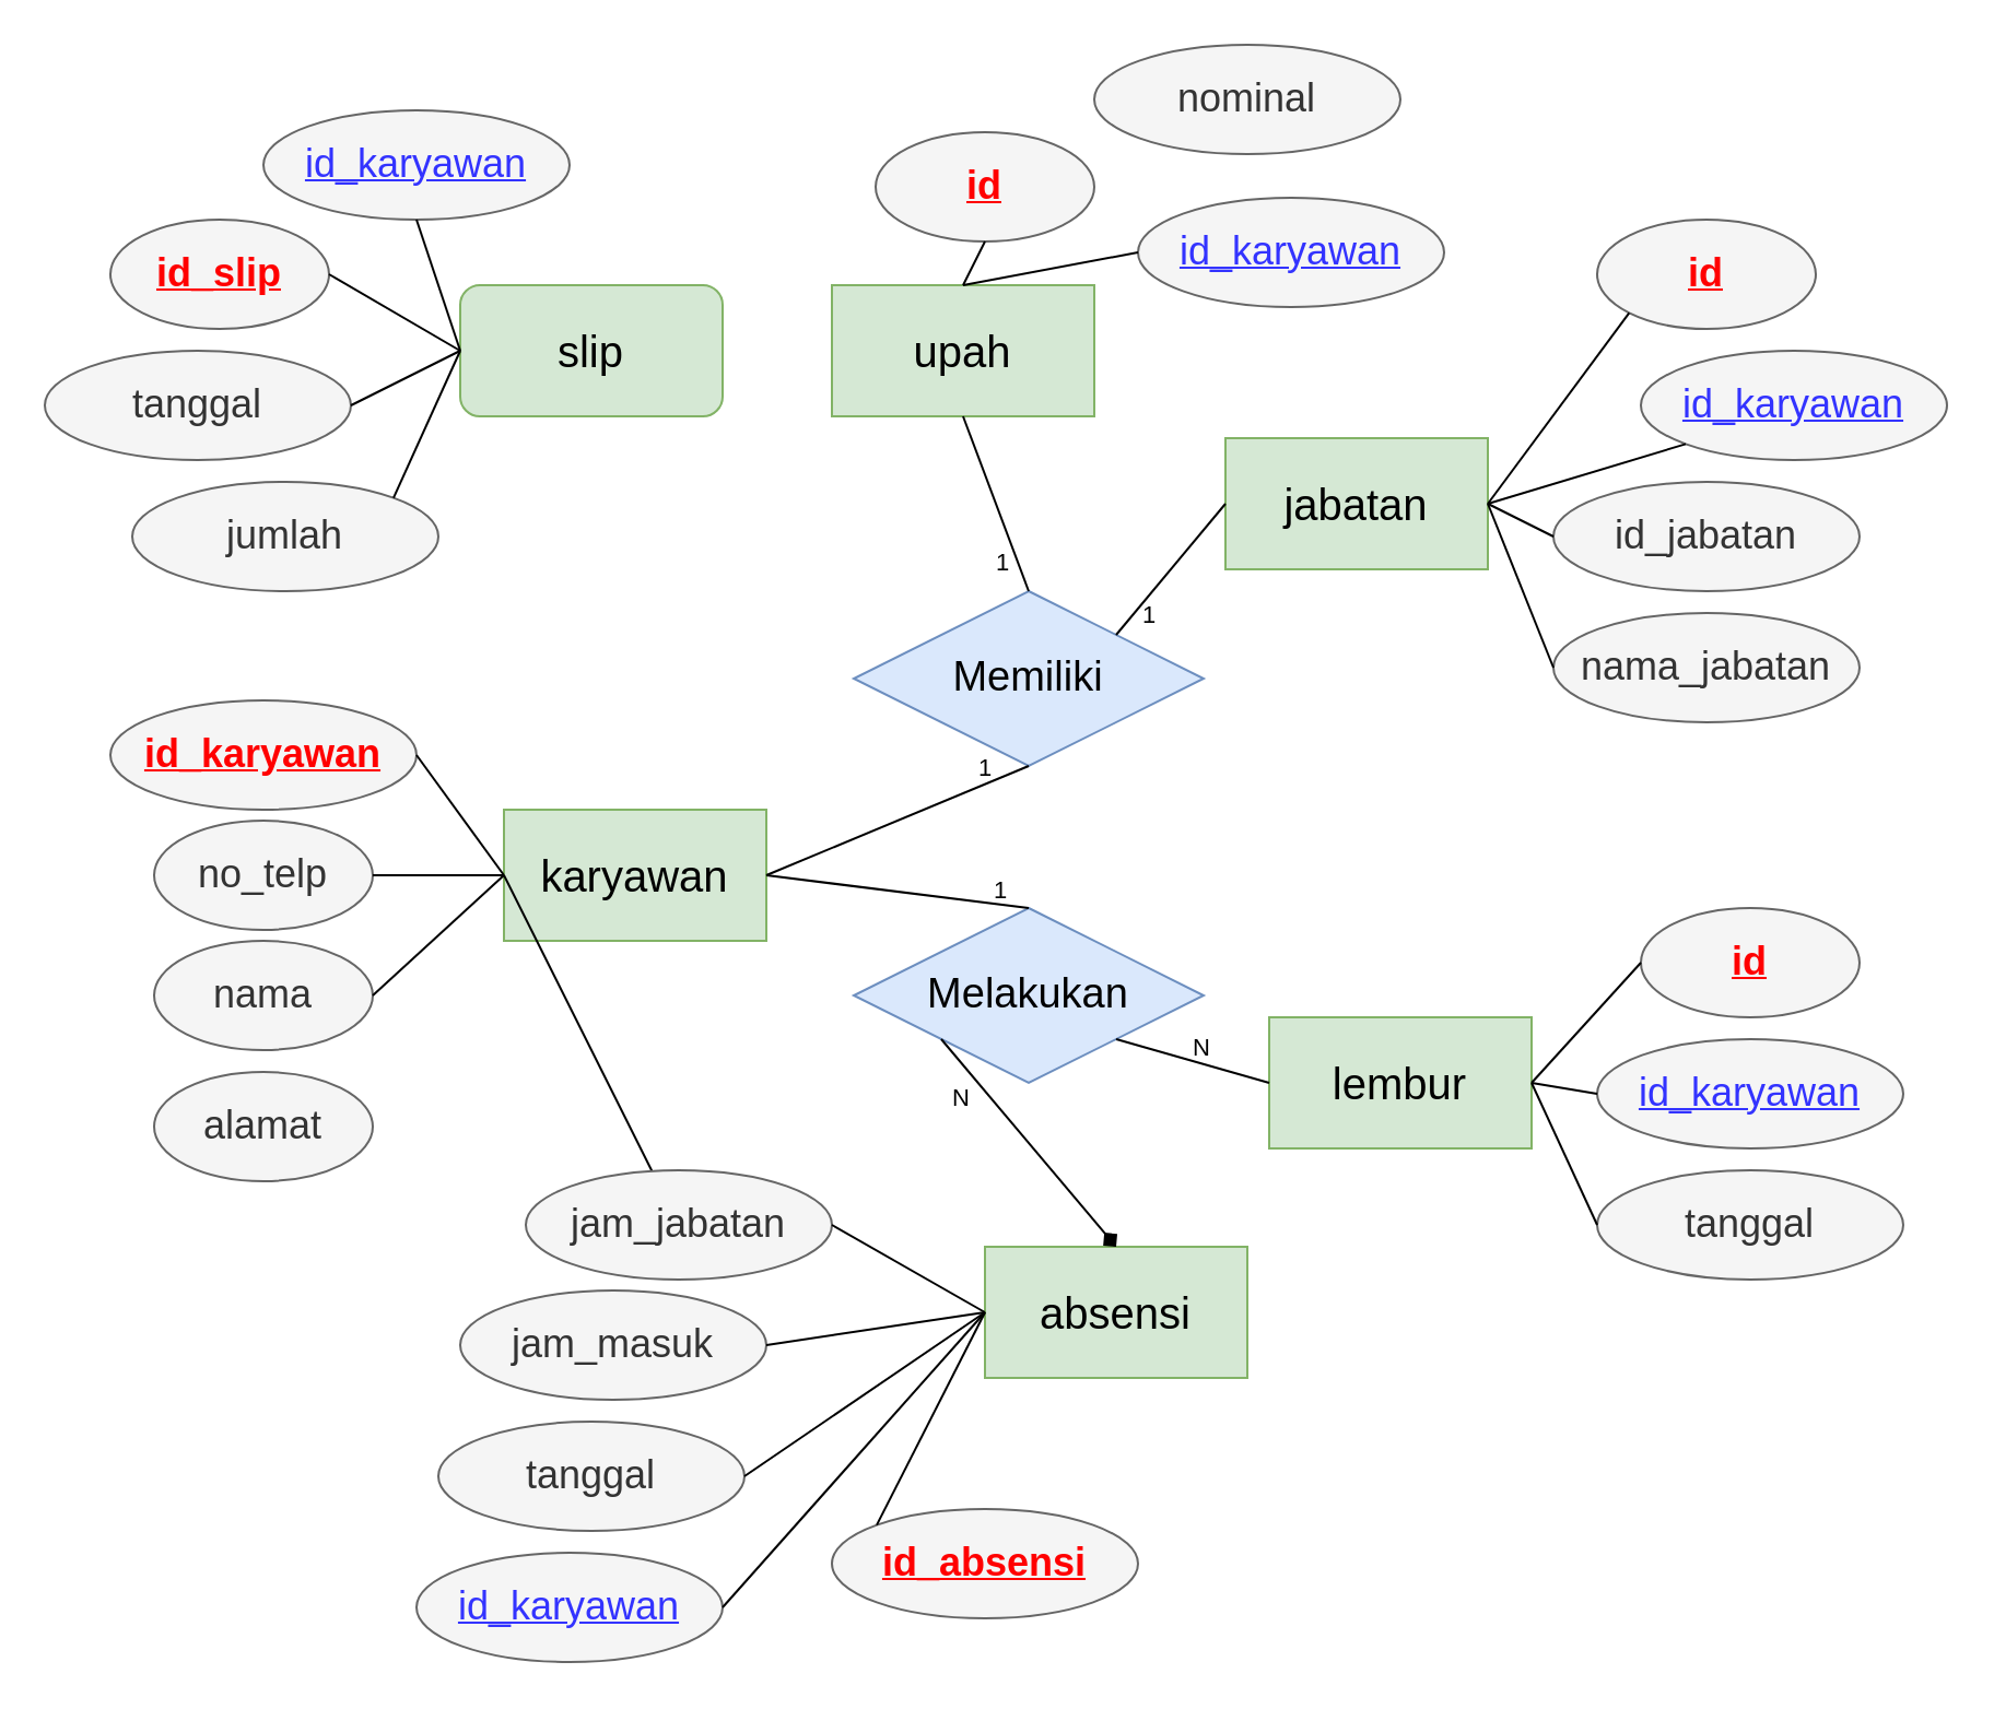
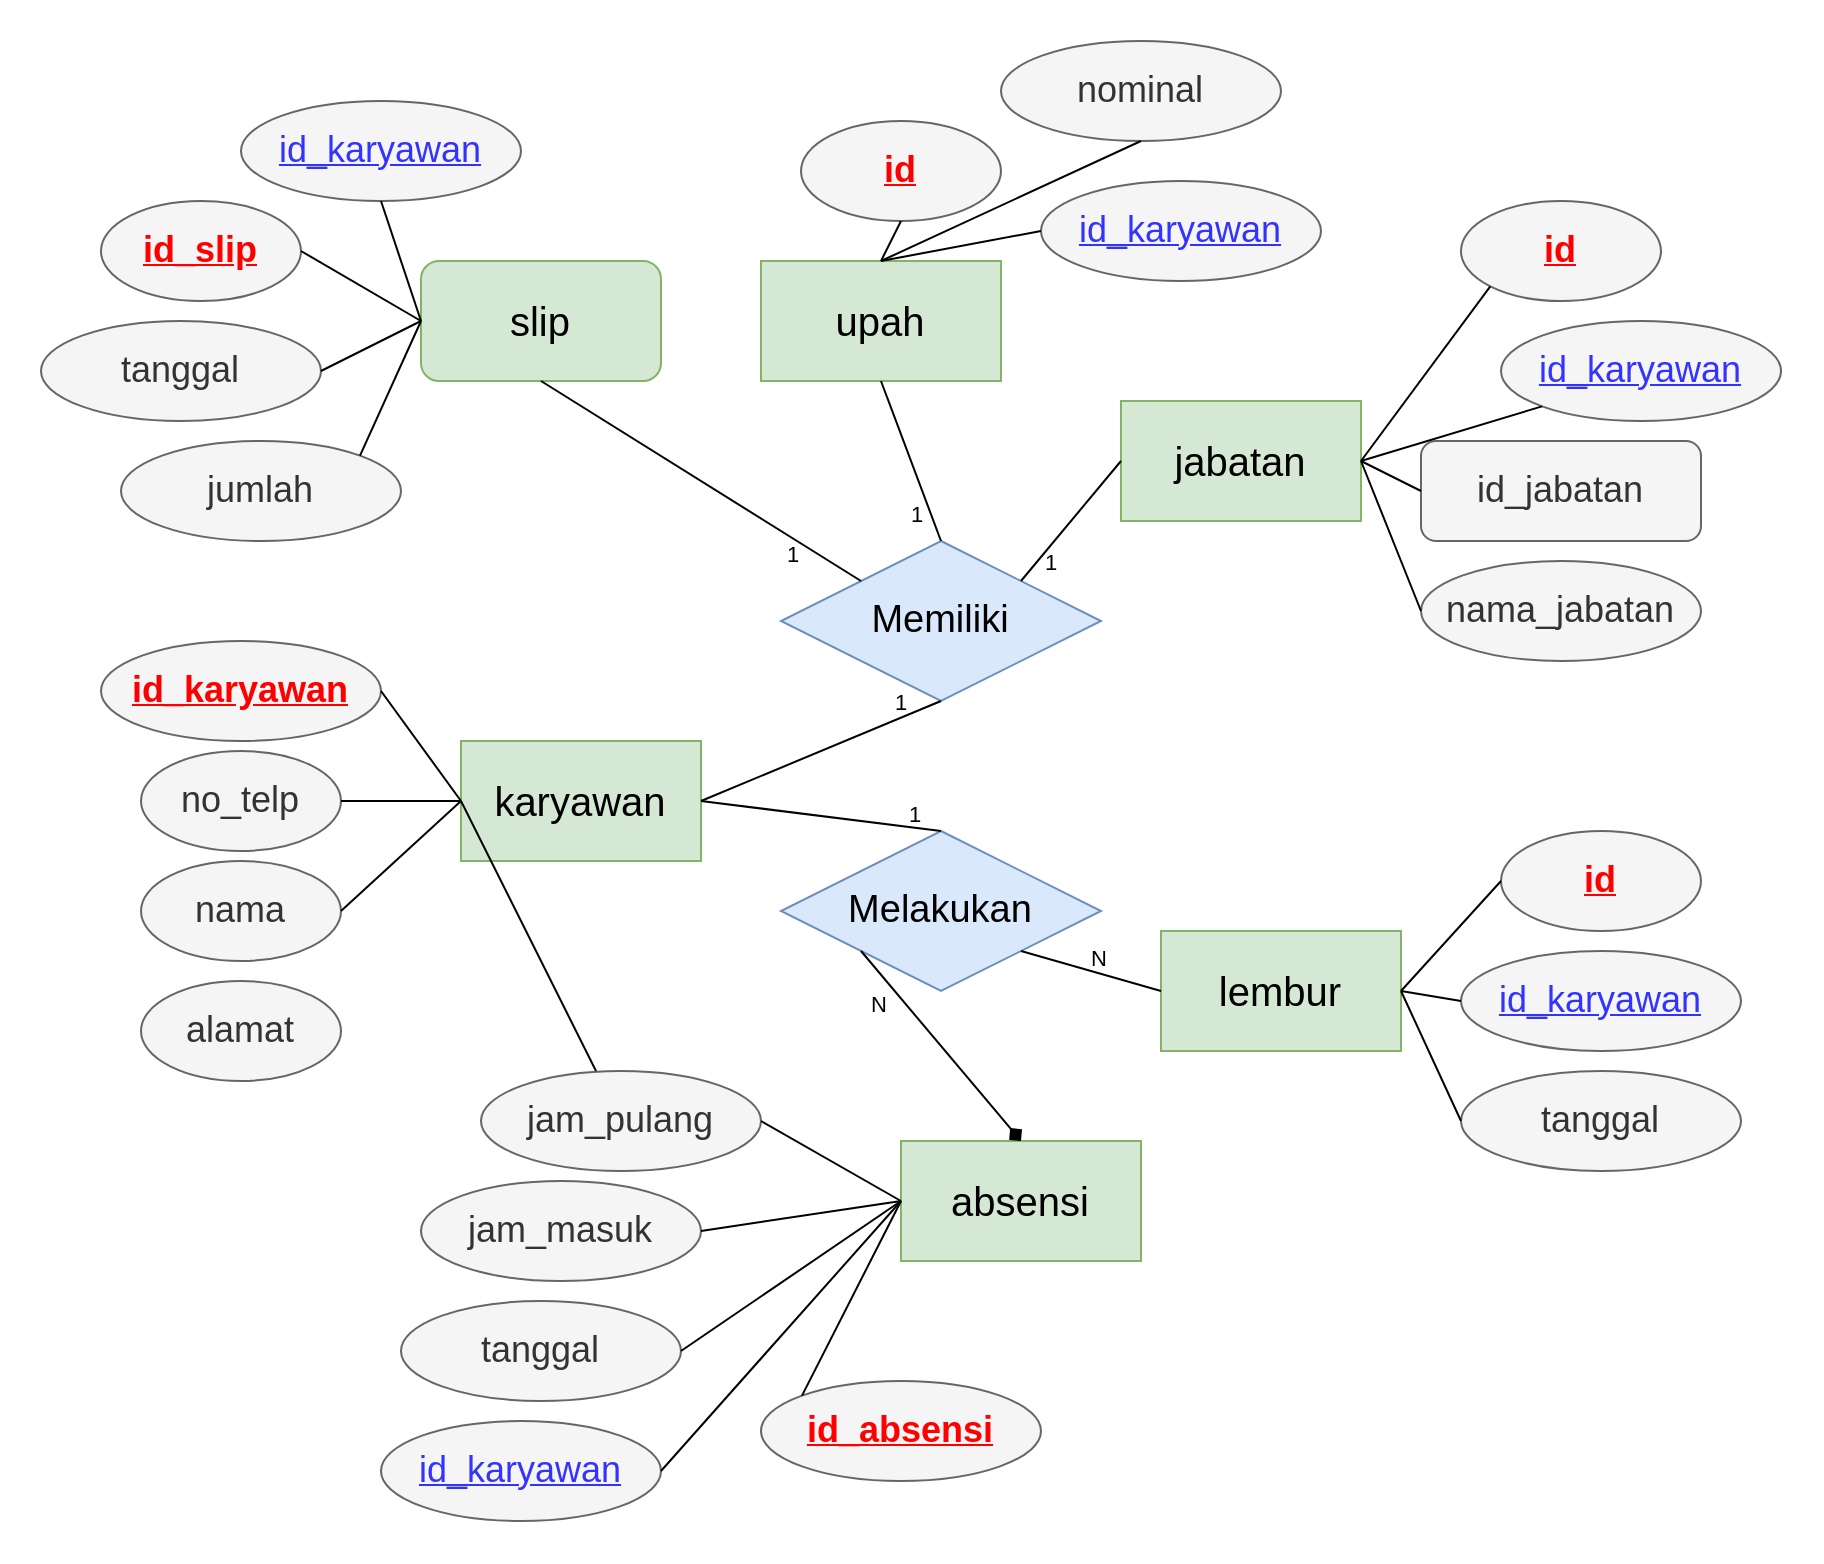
+ <mxCell id="34" value="" style="endArrow=none;html=1;exitX=0.5;exitY=0;exitDx=0;exitDy=0;entryX=0.5;entryY=1;entryDx=0;entryDy=0;" edge="1" parent="1" source="4" target="28"><mxGeometry width="50" height="50" relative="1" as="geometry"><mxPoint x="480" y="130" as="sourcePoint" /><mxPoint x="530" y="80" as="targetPoint" /></mxGeometry></mxCell>
+ <mxCell id="54" value="" style="endArrow=none;html=1;exitX=0;exitY=0;exitDx=0;exitDy=0;entryX=0.5;entryY=1;entryDx=0;entryDy=0;" edge="1" parent="1" source="24" target="7"><mxGeometry width="50" height="50" relative="1" as="geometry"><mxPoint x="470" y="260" as="sourcePoint" /><mxPoint x="520" y="210" as="targetPoint" /></mxGeometry></mxCell>
+ <mxCell id="55" value="1" style="edgeLabel;html=1;align=center;verticalAlign=middle;resizable=0;points=[];labelBackgroundColor=none;" vertex="1" connectable="0" parent="54"><mxGeometry x="-0.644" relative="1" as="geometry"><mxPoint x="-6" y="5" as="offset" /></mxGeometry></mxCell>
- <mxCell id="19" value="&lt;font style=&quot;font-size: 18px&quot;&gt;id_jabatan&lt;/font&gt;" style="ellipse;whiteSpace=wrap;html=1;fillColor=#f5f5f5;strokeColor=#666666;fontColor=#333333;" vertex="1" parent="1"><mxGeometry x="710" y="220" width="140" height="50" as="geometry" /></mxCell>
+ <mxCell id="19" value="&lt;font style=&quot;font-size: 18px&quot;&gt;id_jabatan&lt;/font&gt;" style="whiteSpace=wrap;html=1;fillColor=#f5f5f5;strokeColor=#666666;fontColor=#333333;rounded=1;" vertex="1" parent="1"><mxGeometry x="710" y="220" width="140" height="50" as="geometry" /></mxCell>
- <mxCell id="47" value="&lt;span style=&quot;font-size: 18px&quot;&gt;jam_jabatan&lt;/span&gt;" style="ellipse;whiteSpace=wrap;html=1;fillColor=#f5f5f5;strokeColor=#666666;fontColor=#333333;" vertex="1" parent="1"><mxGeometry x="240" y="535" width="140" height="50" as="geometry" /></mxCell>
+ <mxCell id="47" value="&lt;span style=&quot;font-size: 18px&quot;&gt;jam_pulang&lt;/span&gt;" style="ellipse;whiteSpace=wrap;html=1;fillColor=#f5f5f5;strokeColor=#666666;fontColor=#333333;" vertex="1" parent="1"><mxGeometry x="240" y="535" width="140" height="50" as="geometry" /></mxCell>
